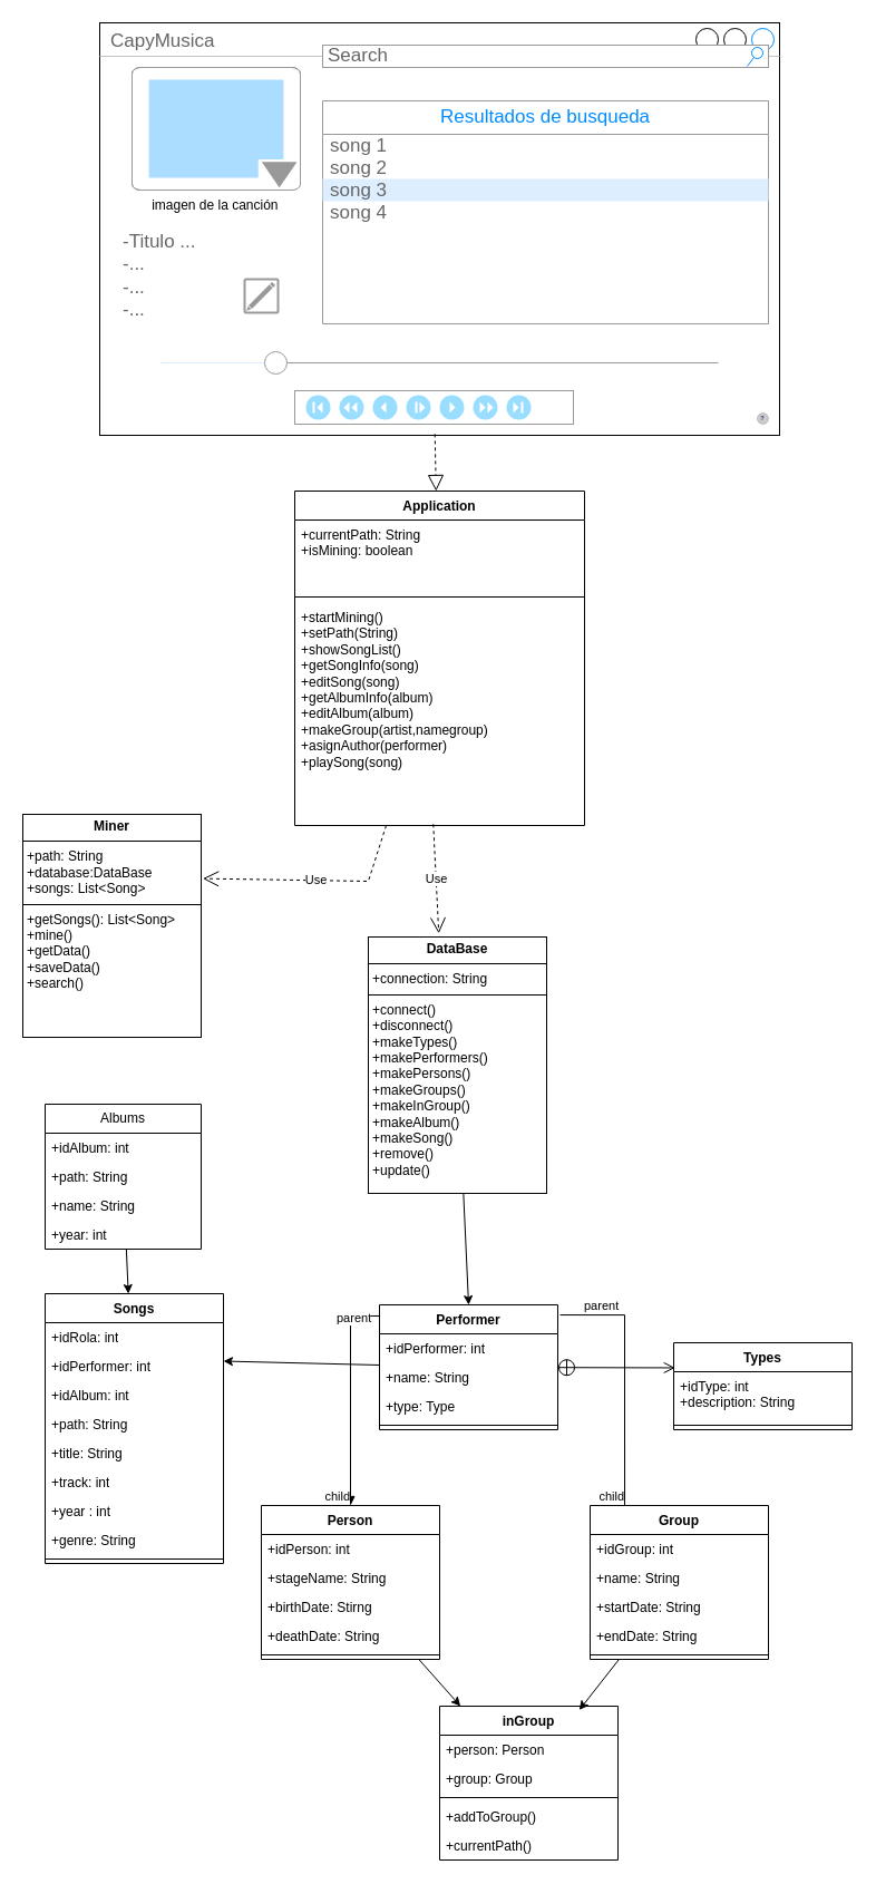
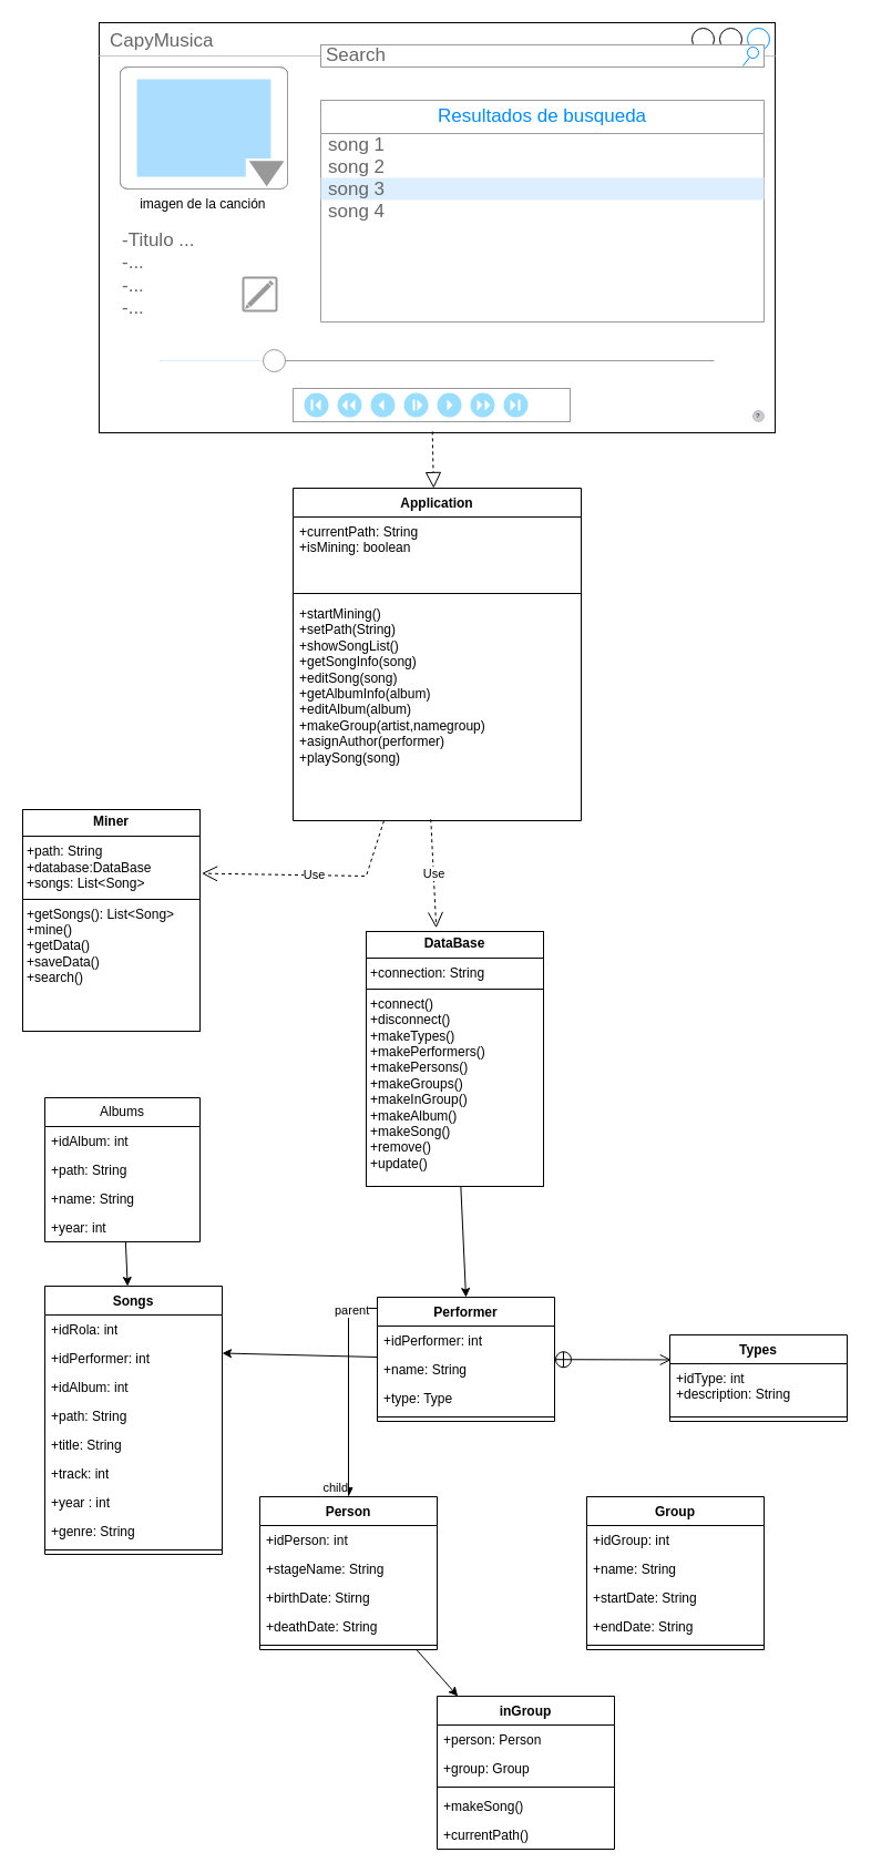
- <mxCell id="14" value="imagen de la canción&amp;nbsp;" style="verticalLabelPosition=bottom;shadow=0;dashed=0;align=center;html=1;verticalAlign=top;strokeWidth=1;shape=mxgraph.mockup.forms.colorPicker;chosenColor=#aaddff;" parent="1" vertex="1"><mxGeometry x="118" y="60" width="151" height="110" as="geometry" /></mxCell>
+ <mxCell id="14" value="imagen de la canción&amp;nbsp;" style="verticalLabelPosition=bottom;shadow=0;dashed=0;align=center;html=1;verticalAlign=top;strokeWidth=1;shape=mxgraph.mockup.forms.colorPicker;chosenColor=#aaddff;" parent="1" vertex="1"><mxGeometry x="108" y="60" width="151" height="110" as="geometry" /></mxCell>
- <mxCell id="75" value="" style="endArrow=none;html=1;edgeStyle=orthogonalEdgeStyle;rounded=0;entryX=0.194;entryY=0;entryDx=0;entryDy=0;entryPerimeter=0;exitX=1.013;exitY=0.081;exitDx=0;exitDy=0;exitPerimeter=0;" parent="1" source="27" target="43" edge="1"><mxGeometry relative="1" as="geometry"><mxPoint x="500" y="1190" as="sourcePoint" /><mxPoint x="640" y="1180" as="targetPoint" /></mxGeometry></mxCell>
- <mxCell id="76" value="parent" style="edgeLabel;resizable=0;html=1;align=left;verticalAlign=bottom;" parent="75" connectable="0" vertex="1"><mxGeometry x="-1" relative="1" as="geometry"><mxPoint x="20" as="offset" /></mxGeometry></mxCell>
- <mxCell id="77" value="child" style="edgeLabel;resizable=0;html=1;align=right;verticalAlign=bottom;" parent="75" connectable="0" vertex="1"><mxGeometry x="1" relative="1" as="geometry" /></mxCell>
- <mxCell id="56" style="edgeStyle=none;rounded=0;orthogonalLoop=1;jettySize=auto;html=1;entryX=0.783;entryY=0.025;entryDx=0;entryDy=0;entryPerimeter=0;" parent="1" source="43" target="50" edge="1"><mxGeometry relative="1" as="geometry" /></mxCell>
- <mxCell id="54" value="+addToGroup()&lt;div&gt;&lt;br&gt;&lt;/div&gt;" style="text;strokeColor=none;fillColor=none;align=left;verticalAlign=top;spacingLeft=4;spacingRight=4;overflow=hidden;rotatable=0;points=[[0,0.5],[1,0.5]];portConstraint=eastwest;whiteSpace=wrap;html=1;" parent="50" vertex="1"><mxGeometry y="86" width="160" height="26" as="geometry" /></mxCell>
+ <mxCell id="54" value="+makeSong()&lt;div&gt;&lt;br&gt;&lt;/div&gt;" style="text;strokeColor=none;fillColor=none;align=left;verticalAlign=top;spacingLeft=4;spacingRight=4;overflow=hidden;rotatable=0;points=[[0,0.5],[1,0.5]];portConstraint=eastwest;whiteSpace=wrap;html=1;" parent="50" vertex="1"><mxGeometry y="86" width="160" height="26" as="geometry" /></mxCell>
